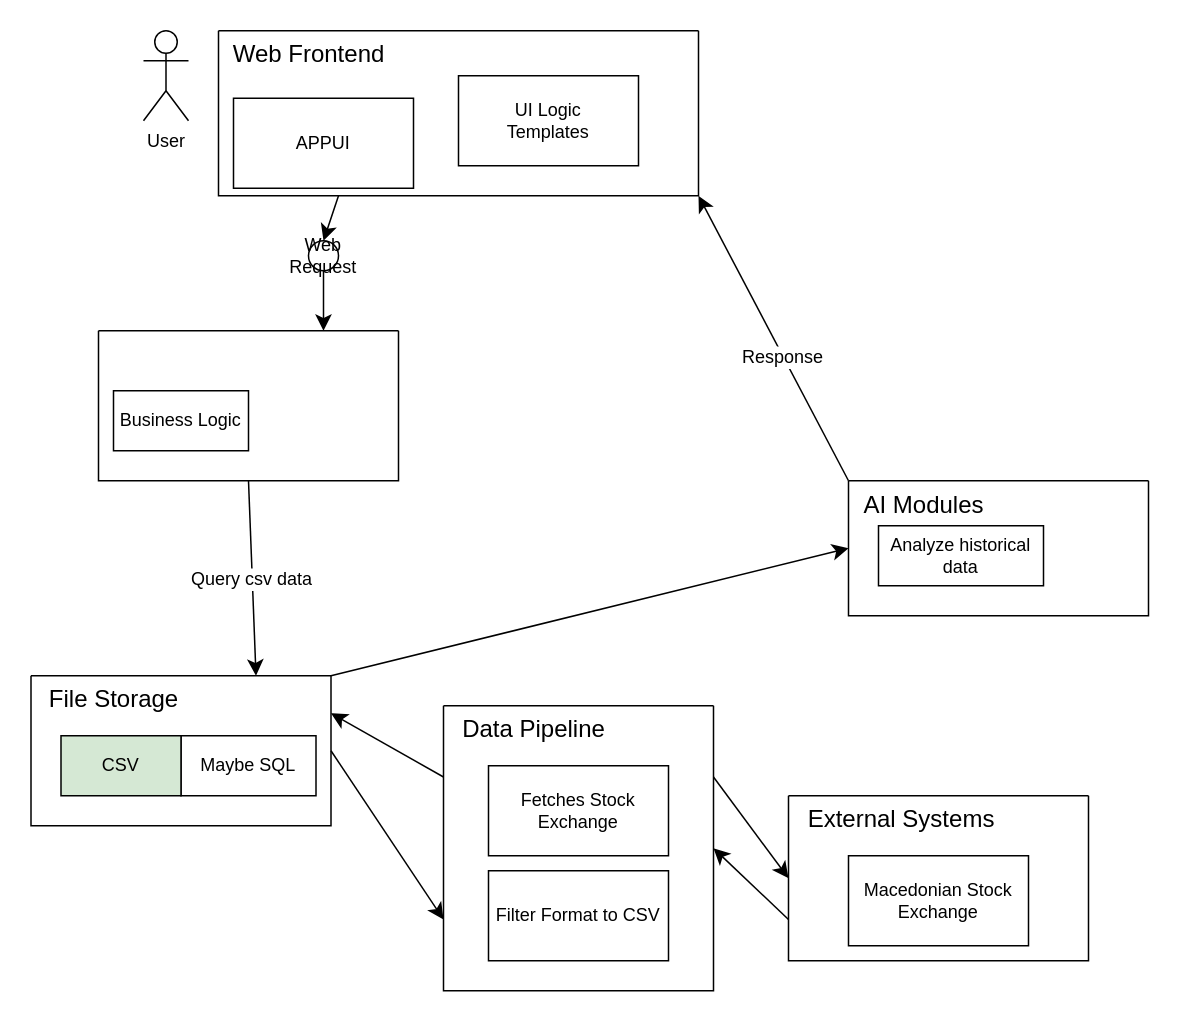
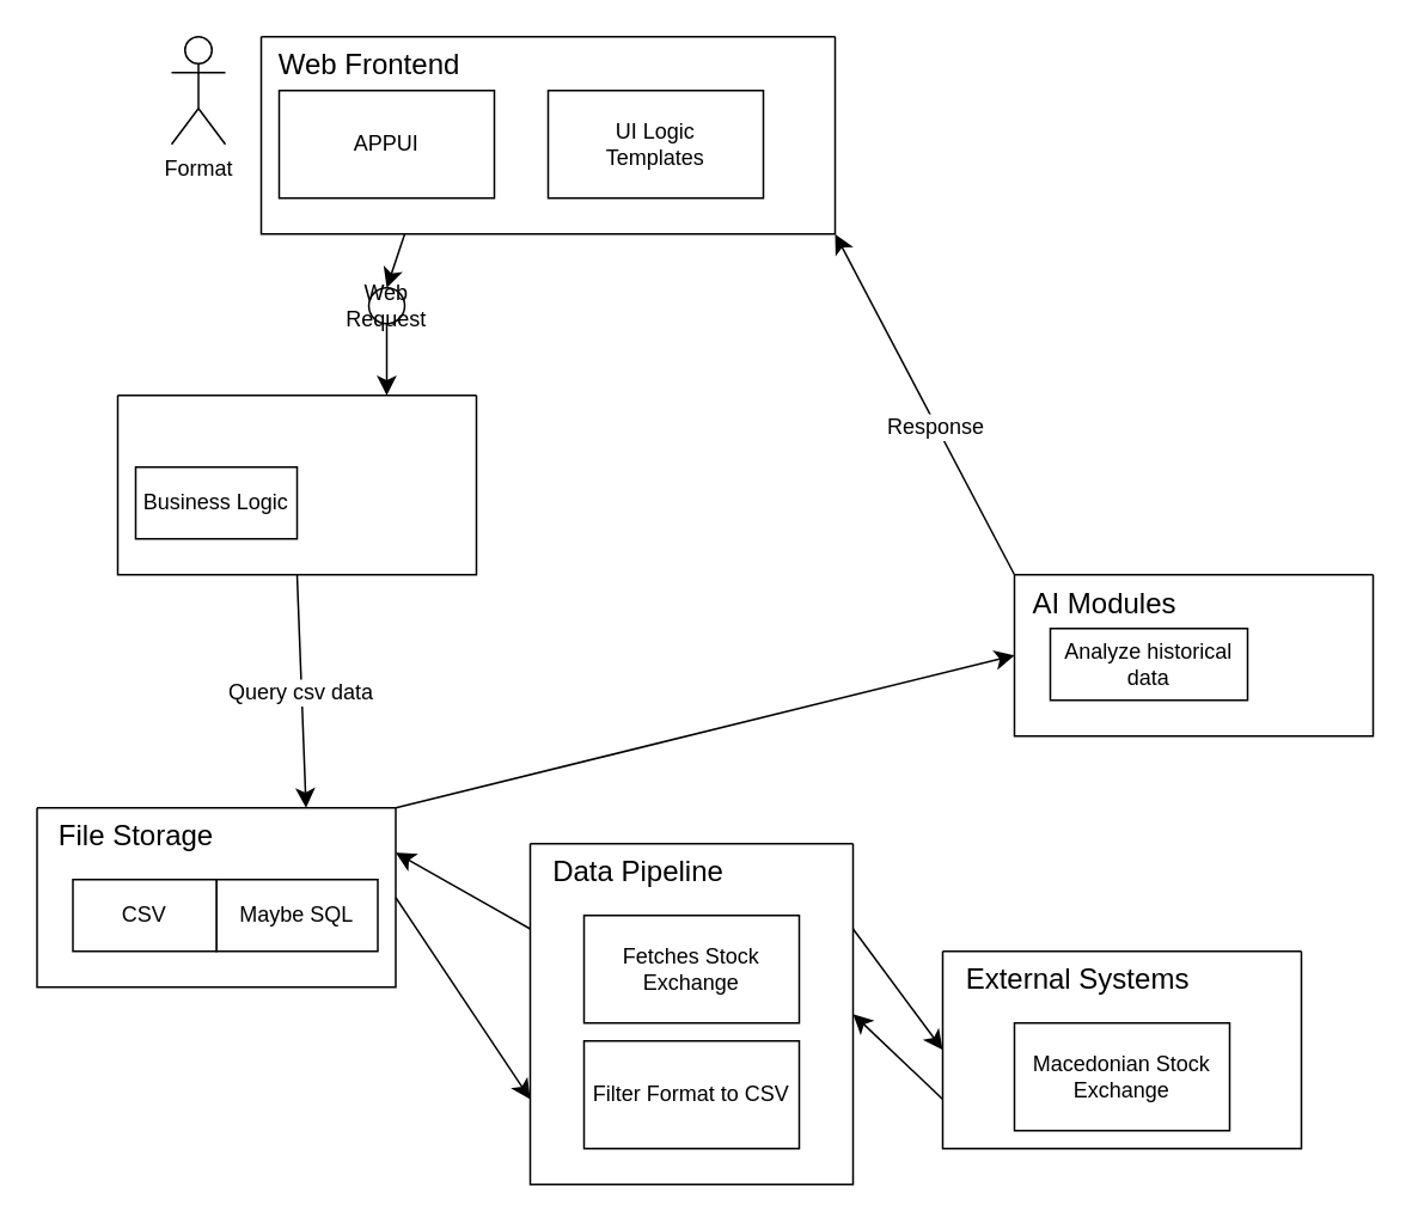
- <mxCell id="2" value="&lt;div&gt;User&lt;/div&gt;" style="shape=umlActor;verticalLabelPosition=bottom;verticalAlign=top;html=1;outlineConnect=0;" vertex="1" parent="1"><mxGeometry x="95" y="20" width="30" height="60" as="geometry" /></mxCell>
+ <mxCell id="2" value="&lt;div&gt;Format&lt;/div&gt;" style="shape=umlActor;verticalLabelPosition=bottom;verticalAlign=top;html=1;outlineConnect=0;" vertex="1" parent="1"><mxGeometry x="95" y="20" width="30" height="60" as="geometry" /></mxCell>
- <mxCell id="6" value="&lt;div&gt;APPUI&lt;/div&gt;" style="whiteSpace=wrap;html=1;" vertex="1" parent="4"><mxGeometry x="10" y="45" width="120" height="60" as="geometry" /></mxCell>
+ <mxCell id="6" value="&lt;div&gt;APPUI&lt;/div&gt;" style="whiteSpace=wrap;html=1;" vertex="1" parent="4"><mxGeometry x="10" y="30" width="120" height="60" as="geometry" /></mxCell>
- <mxCell id="23" value="&lt;div&gt;CSV&lt;/div&gt;" style="whiteSpace=wrap;html=1;fillColor=#d5e8d4;" vertex="1" parent="20"><mxGeometry x="20" y="40" width="80" height="40" as="geometry" /></mxCell>
+ <mxCell id="23" value="&lt;div&gt;CSV&lt;/div&gt;" style="whiteSpace=wrap;html=1;" vertex="1" parent="20"><mxGeometry x="20" y="40" width="80" height="40" as="geometry" /></mxCell>
